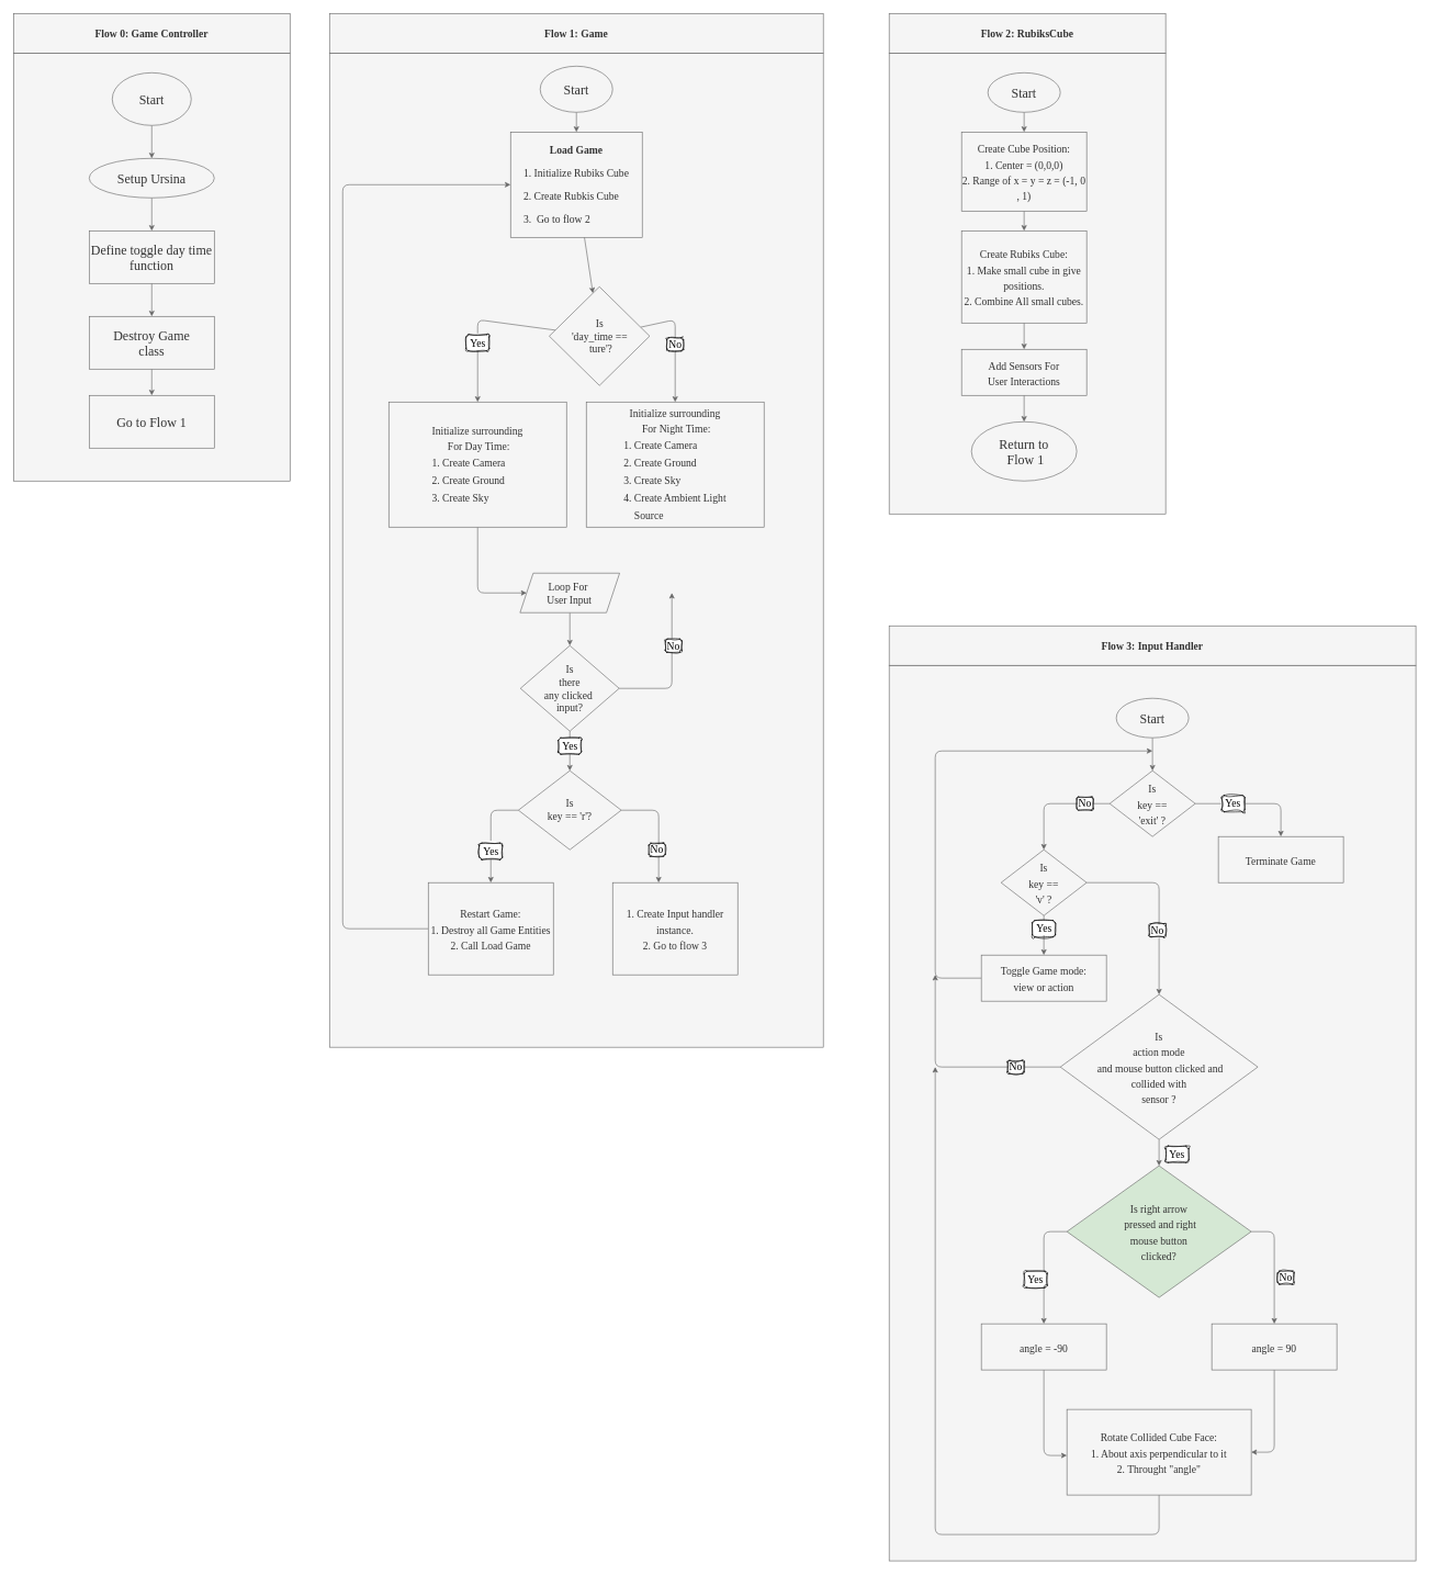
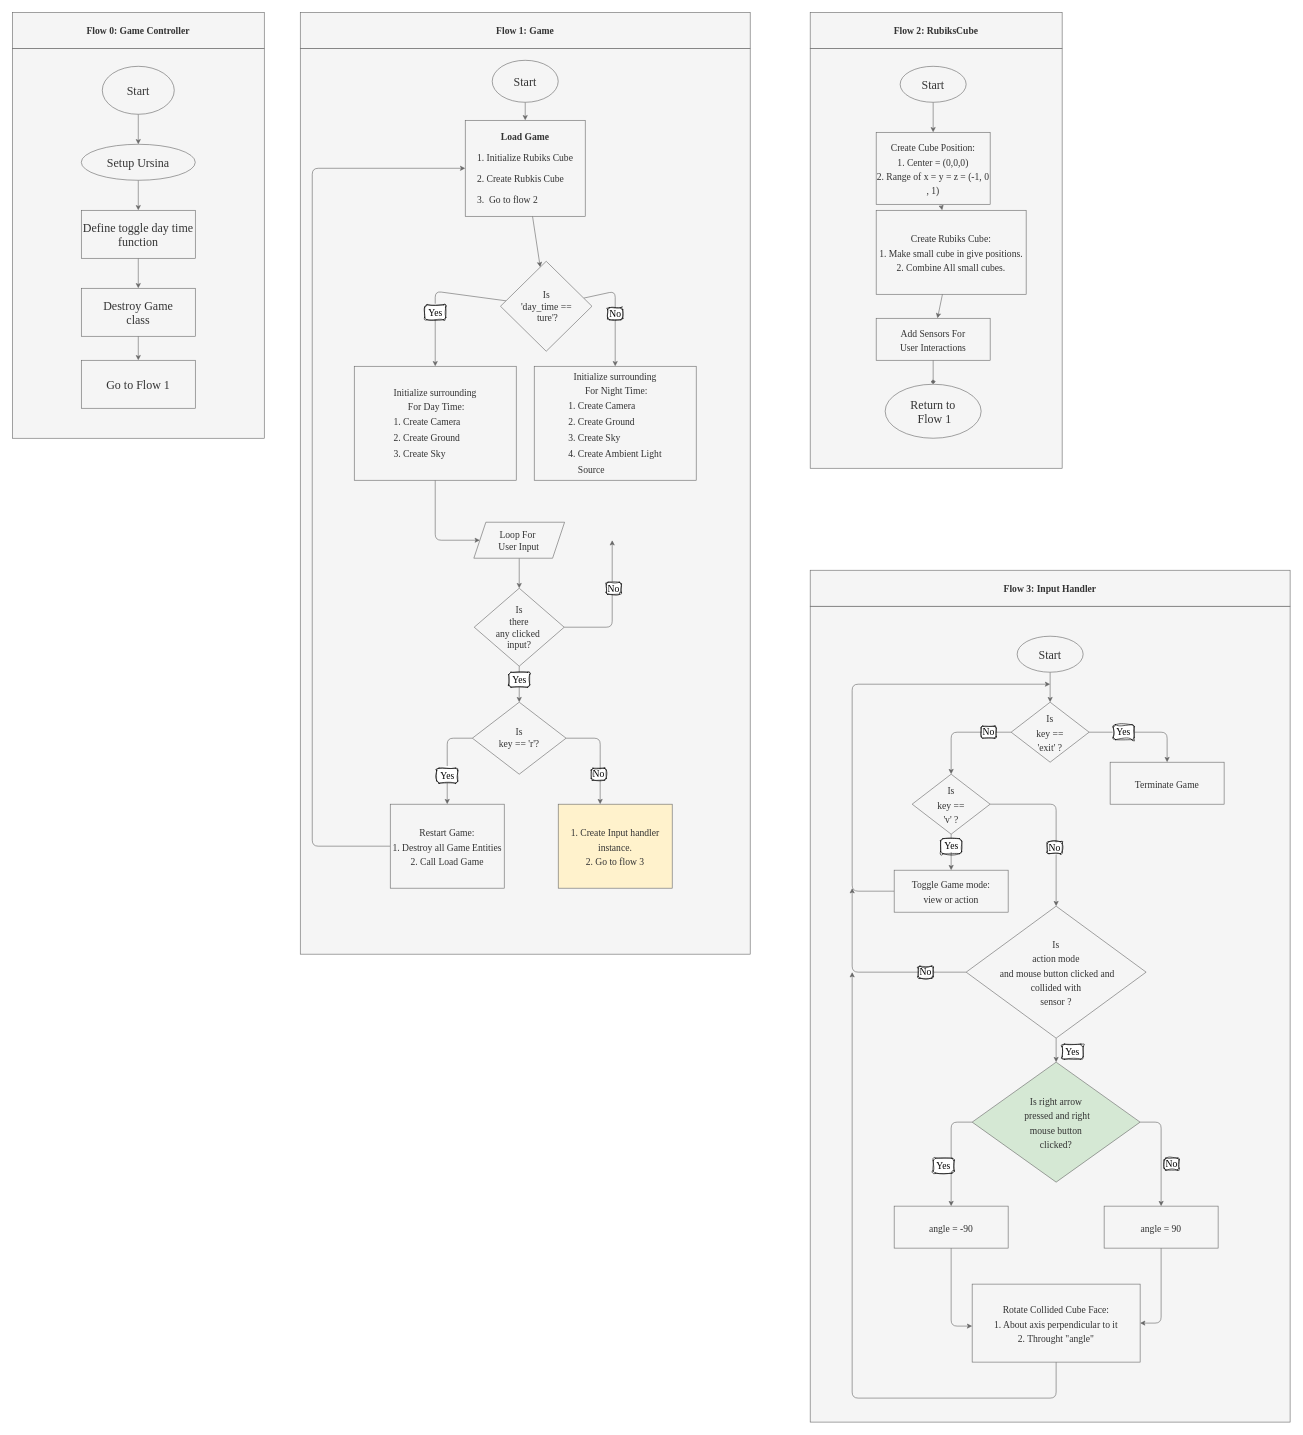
- <mxCell id="39" value="&lt;font style=&quot;font-size: 16px;&quot; face=&quot;Verdana&quot;&gt;Create Cube Position:&lt;br&gt;1. Center = (0,0,0)&lt;br&gt;2. Range of x = y = z = (-1, 0 , 1)&lt;br&gt;&lt;/font&gt;" style="rounded=0;whiteSpace=wrap;html=1;sketch=0;hachureGap=4;jiggle=2;curveFitting=1;fontFamily=Architects Daughter;fontSource=https%3A%2F%2Ffonts.googleapis.com%2Fcss%3Ffamily%3DArchitects%2BDaughter;fontSize=20;fillColor=#f5f5f5;fontColor=#333333;strokeColor=#666666;" vertex="1" parent="1"><mxGeometry x="1460" y="200" width="190" height="120" as="geometry" /></mxCell>
+ <mxCell id="39" value="&lt;font style=&quot;font-size: 16px;&quot; face=&quot;Verdana&quot;&gt;Create Cube Position:&lt;br&gt;1. Center = (0,0,0)&lt;br&gt;2. Range of x = y = z = (-1, 0 , 1)&lt;br&gt;&lt;/font&gt;" style="rounded=0;whiteSpace=wrap;html=1;sketch=0;hachureGap=4;jiggle=2;curveFitting=1;fontFamily=Architects Daughter;fontSource=https%3A%2F%2Ffonts.googleapis.com%2Fcss%3Ffamily%3DArchitects%2BDaughter;fontSize=20;fillColor=#f5f5f5;fontColor=#333333;strokeColor=#666666;" vertex="1" parent="1"><mxGeometry x="1460" y="220" width="190" height="120" as="geometry" /></mxCell>
- <mxCell id="41" value="&lt;font style=&quot;font-size: 16px;&quot; face=&quot;Verdana&quot;&gt;Create Rubiks Cube:&lt;br&gt;1. Make small cube in give positions.&lt;br&gt;2. Combine All small cubes.&lt;br&gt;&lt;/font&gt;" style="rounded=0;whiteSpace=wrap;html=1;sketch=0;hachureGap=4;jiggle=2;curveFitting=1;fontFamily=Architects Daughter;fontSource=https%3A%2F%2Ffonts.googleapis.com%2Fcss%3Ffamily%3DArchitects%2BDaughter;fontSize=20;fillColor=#f5f5f5;fontColor=#333333;strokeColor=#666666;" vertex="1" parent="1"><mxGeometry x="1460" y="350" width="190" height="140" as="geometry" /></mxCell>
+ <mxCell id="41" value="&lt;font style=&quot;font-size: 16px;&quot; face=&quot;Verdana&quot;&gt;Create Rubiks Cube:&lt;br&gt;1. Make small cube in give positions.&lt;br&gt;2. Combine All small cubes.&lt;br&gt;&lt;/font&gt;" style="rounded=0;whiteSpace=wrap;html=1;sketch=0;hachureGap=4;jiggle=2;curveFitting=1;fontFamily=Architects Daughter;fontSource=https%3A%2F%2Ffonts.googleapis.com%2Fcss%3Ffamily%3DArchitects%2BDaughter;fontSize=20;fillColor=#f5f5f5;fontColor=#333333;strokeColor=#666666;" vertex="1" parent="1"><mxGeometry x="1460" y="350" width="250" height="140" as="geometry" /></mxCell>
- <mxCell id="44" style="edgeStyle=none;sketch=0;hachureGap=4;jiggle=2;curveFitting=1;html=1;fontFamily=Verdana;fontSize=16;fillColor=#f5f5f5;strokeColor=#666666;" edge="1" parent="1" source="45" target="46"><mxGeometry relative="1" as="geometry" /></mxCell>
+ <mxCell id="44" style="edgeStyle=none;sketch=0;hachureGap=4;jiggle=2;curveFitting=1;html=1;fontFamily=Verdana;fontSize=16;fillColor=#f5f5f5;strokeColor=#666666;endArrow=diamond;" edge="1" parent="1" source="45" target="46"><mxGeometry relative="1" as="geometry" /></mxCell>
- <mxCell id="33" value="&lt;font style=&quot;font-size: 16px;&quot; face=&quot;Verdana&quot;&gt;1. Create Input handler instance.&lt;br&gt;2. Go to flow 3&lt;br&gt;&lt;/font&gt;" style="rounded=0;whiteSpace=wrap;html=1;sketch=0;hachureGap=4;jiggle=2;curveFitting=1;fontFamily=Architects Daughter;fontSource=https%3A%2F%2Ffonts.googleapis.com%2Fcss%3Ffamily%3DArchitects%2BDaughter;fontSize=20;fillColor=#f5f5f5;fontColor=#333333;strokeColor=#666666;" vertex="1" parent="1"><mxGeometry x="930" y="1340" width="190" height="140" as="geometry" /></mxCell>
+ <mxCell id="33" value="&lt;font style=&quot;font-size: 16px;&quot; face=&quot;Verdana&quot;&gt;1. Create Input handler instance.&lt;br&gt;2. Go to flow 3&lt;br&gt;&lt;/font&gt;" style="rounded=0;whiteSpace=wrap;html=1;sketch=0;hachureGap=4;jiggle=2;curveFitting=1;fontFamily=Architects Daughter;fontSource=https%3A%2F%2Ffonts.googleapis.com%2Fcss%3Ffamily%3DArchitects%2BDaughter;fontSize=20;fillColor=#fff2cc;fontColor=#333333;strokeColor=#666666;" vertex="1" parent="1"><mxGeometry x="930" y="1340" width="190" height="140" as="geometry" /></mxCell>
